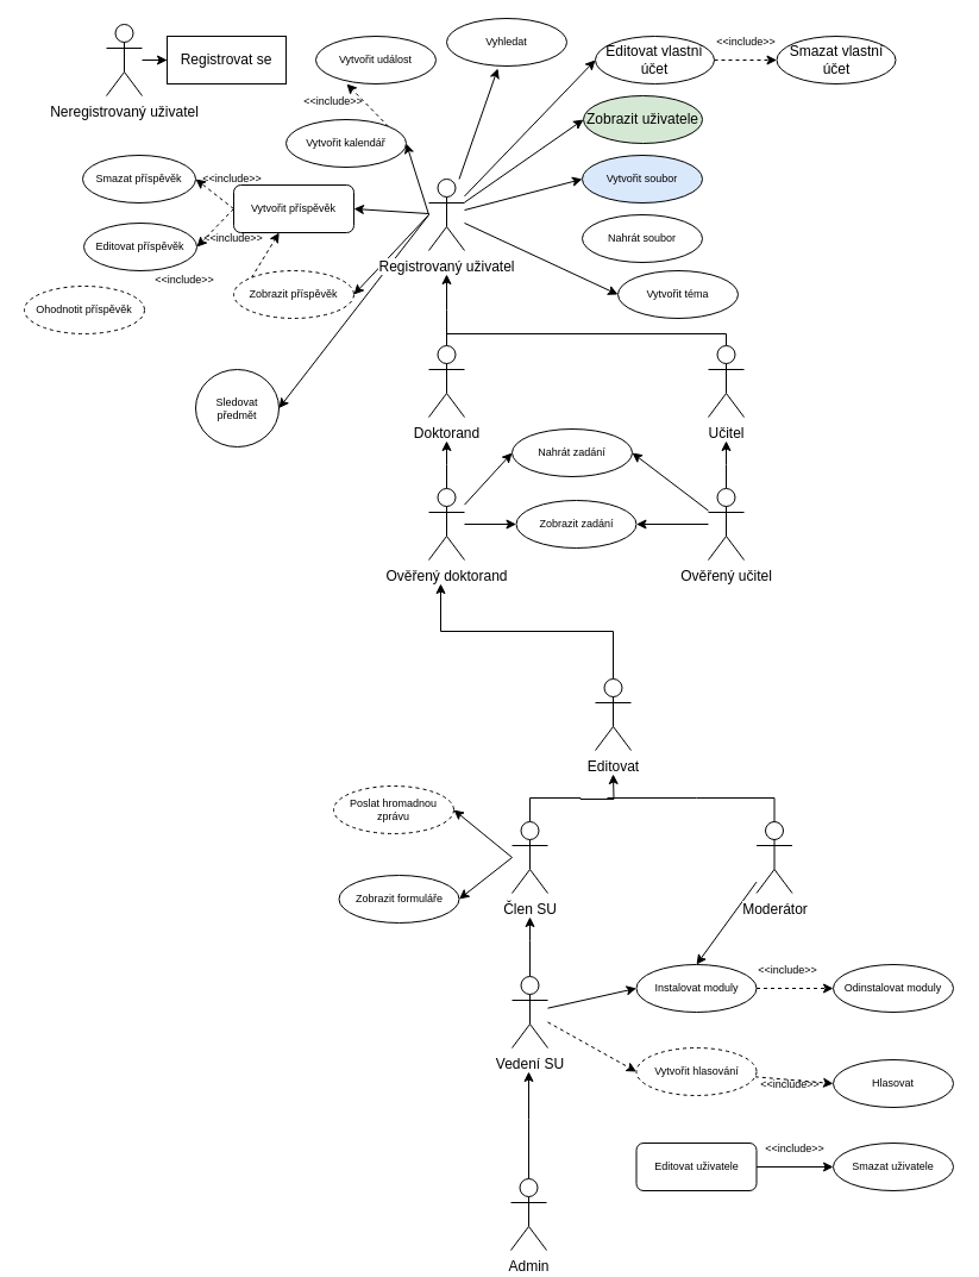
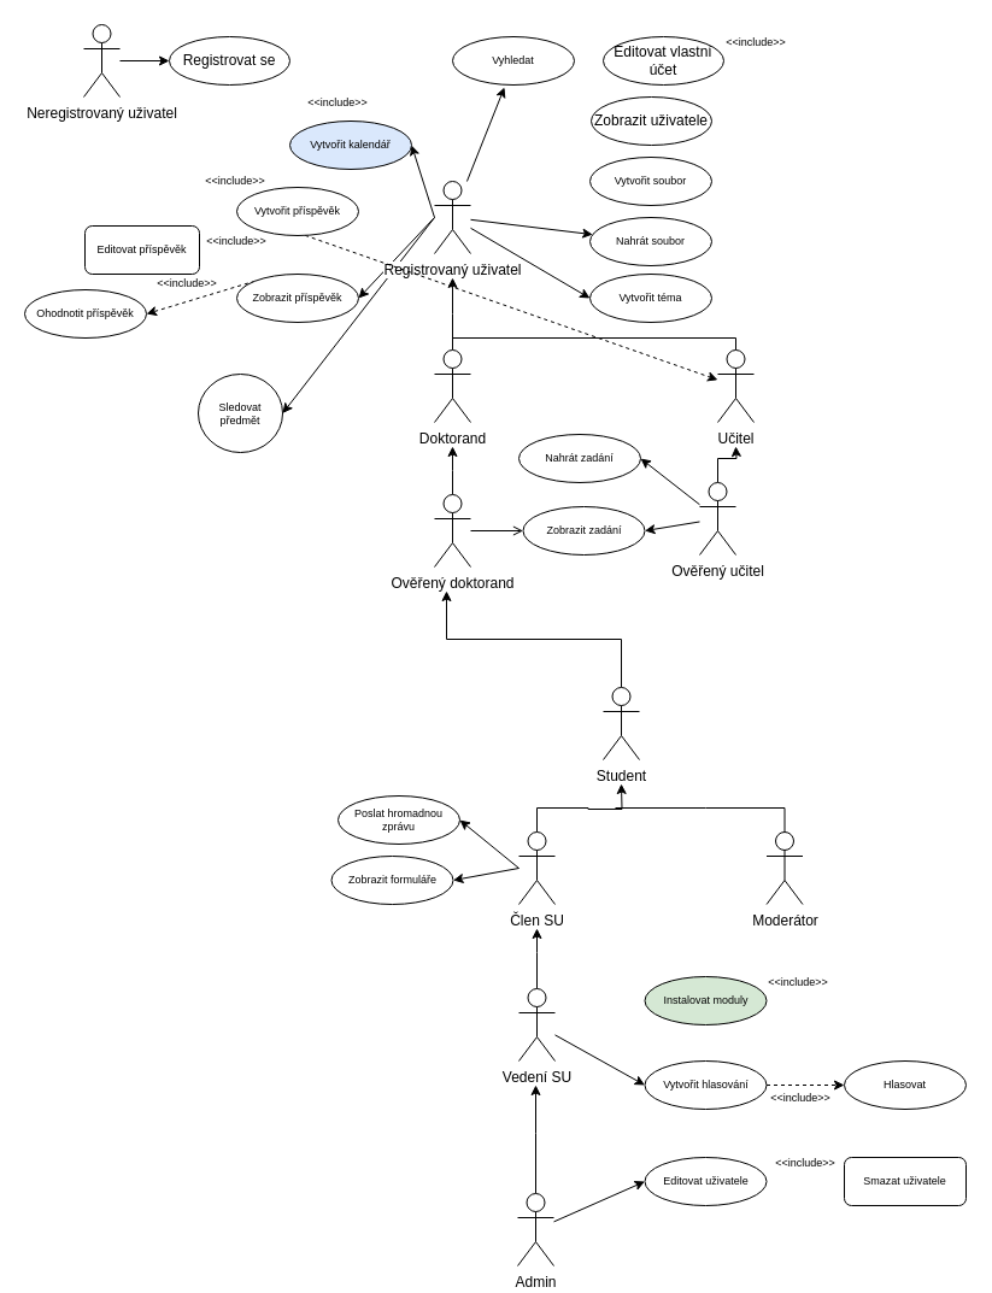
- <mxCell id="79" value="Vyhledat" style="ellipse;whiteSpace=wrap;html=1;fontSize=9;" vertex="1" parent="1"><mxGeometry x="375" y="15" width="101" height="40" as="geometry" /></mxCell>
+ <mxCell id="79" value="Vyhledat" style="ellipse;whiteSpace=wrap;html=1;fontSize=9;" vertex="1" parent="1"><mxGeometry x="375" y="30" width="101" height="40" as="geometry" /></mxCell>
- <mxCell id="3" value="Neregistrovaný uživatel" style="shape=umlActor;verticalLabelPosition=bottom;labelBackgroundColor=#ffffff;verticalAlign=top;html=1;outlineConnect=0;" parent="1" vertex="1"><mxGeometry x="89" y="20" width="30" height="60" as="geometry" /></mxCell>
+ <mxCell id="3" value="Neregistrovaný uživatel" style="shape=umlActor;verticalLabelPosition=bottom;labelBackgroundColor=#ffffff;verticalAlign=top;html=1;outlineConnect=0;" parent="1" vertex="1"><mxGeometry x="69" y="20" width="30" height="60" as="geometry" /></mxCell>
- <mxCell id="27" value="Registrovat se" style="whiteSpace=wrap;html=1;rounded=0;" parent="1" vertex="1"><mxGeometry x="140" y="30" width="100" height="40" as="geometry" /></mxCell>
+ <mxCell id="27" value="Registrovat se" style="ellipse;whiteSpace=wrap;html=1;" parent="1" vertex="1"><mxGeometry x="140" y="30" width="100" height="40" as="geometry" /></mxCell>
- <mxCell id="63" value="Vytvořit událost" style="ellipse;whiteSpace=wrap;html=1;fontSize=9;" vertex="1" parent="1"><mxGeometry x="265" y="30" width="101" height="40" as="geometry" /></mxCell>
- <mxCell id="43" style="edgeStyle=none;rounded=0;orthogonalLoop=1;jettySize=auto;html=1;exitX=1;exitY=0.5;exitDx=0;exitDy=0;entryX=0;entryY=0.5;entryDx=0;entryDy=0;startArrow=none;startFill=0;endArrow=classic;endFill=1;dashed=1;" parent="1" source="44" target="45" edge="1"><mxGeometry relative="1" as="geometry"><mxPoint x="677.5" y="-50" as="targetPoint" /></mxGeometry></mxCell>
- <mxCell id="45" value="Smazat vlastní účet" style="ellipse;whiteSpace=wrap;html=1;" parent="1" vertex="1"><mxGeometry x="652.5" y="30" width="100" height="40" as="geometry" /></mxCell>
- <mxCell id="60" style="rounded=0;orthogonalLoop=1;jettySize=auto;html=1;exitX=1;exitY=0;exitDx=0;exitDy=0;entryX=0.257;entryY=1;entryDx=0;entryDy=0;entryPerimeter=0;dashed=1;" edge="1" parent="1" source="61" target="63"><mxGeometry relative="1" as="geometry" /></mxCell>
- <mxCell id="62" value="Zobrazit uživatele" style="ellipse;whiteSpace=wrap;html=1;fillColor=#d5e8d4;" parent="1" vertex="1"><mxGeometry x="490" y="80" width="100" height="40" as="geometry" /></mxCell>
+ <mxCell id="62" value="Zobrazit uživatele" style="ellipse;whiteSpace=wrap;html=1;" parent="1" vertex="1"><mxGeometry x="490" y="80" width="100" height="40" as="geometry" /></mxCell>
- <mxCell id="32" style="rounded=0;orthogonalLoop=1;jettySize=auto;html=1;entryX=0;entryY=0.5;entryDx=0;entryDy=0;startArrow=none;startFill=0;endArrow=classic;endFill=1;" parent="1" source="38" target="44" edge="1"><mxGeometry relative="1" as="geometry" /></mxCell>
- <mxCell id="61" value="Vytvořit kalendář" style="ellipse;whiteSpace=wrap;html=1;fontSize=9;" parent="1" vertex="1"><mxGeometry x="240" y="100" width="101" height="40" as="geometry" /></mxCell>
+ <mxCell id="61" value="Vytvořit kalendář" style="ellipse;whiteSpace=wrap;html=1;fontSize=9;fillColor=#dae8fc;" parent="1" vertex="1"><mxGeometry x="240" y="100" width="101" height="40" as="geometry" /></mxCell>
- <mxCell id="34" style="edgeStyle=none;rounded=0;orthogonalLoop=1;jettySize=auto;html=1;entryX=0;entryY=0.5;entryDx=0;entryDy=0;startArrow=none;startFill=0;endArrow=classic;endFill=1;fontSize=9;" parent="1" source="38" target="62" edge="1"><mxGeometry relative="1" as="geometry" /></mxCell>
+ <mxCell id="34" style="edgeStyle=none;rounded=0;orthogonalLoop=1;jettySize=auto;html=1;startArrow=none;startFill=0;endArrow=classic;endFill=1;fontSize=9;" parent="1" source="38" target="66" edge="1"><mxGeometry relative="1" as="geometry" /></mxCell>
- <mxCell id="52" value="Smazat příspěvěk" style="ellipse;whiteSpace=wrap;html=1;fontSize=9;" parent="1" vertex="1"><mxGeometry x="69" y="130" width="95" height="40" as="geometry" /></mxCell>
- <mxCell id="65" value="Vytvořit soubor" style="ellipse;whiteSpace=wrap;html=1;fontSize=9;fillColor=#dae8fc;" vertex="1" parent="1"><mxGeometry x="489" y="130" width="101" height="40" as="geometry" /></mxCell>
+ <mxCell id="65" value="Vytvořit soubor" style="ellipse;whiteSpace=wrap;html=1;fontSize=9;" vertex="1" parent="1"><mxGeometry x="489" y="130" width="101" height="40" as="geometry" /></mxCell>
- <mxCell id="48" style="edgeStyle=none;rounded=0;orthogonalLoop=1;jettySize=auto;html=1;exitX=0;exitY=0.5;exitDx=0;exitDy=0;entryX=1;entryY=0.5;entryDx=0;entryDy=0;startArrow=none;startFill=0;endArrow=classic;endFill=1;fontSize=9;dashed=1;" parent="1" source="50" target="52" edge="1"><mxGeometry relative="1" as="geometry" /></mxCell>
- <mxCell id="35" style="edgeStyle=none;rounded=0;orthogonalLoop=1;jettySize=auto;html=1;entryX=0;entryY=0.5;entryDx=0;entryDy=0;" edge="1" parent="1" source="38" target="65"><mxGeometry relative="1" as="geometry" /></mxCell>
- <mxCell id="50" value="Vytvořit příspěvěk" style="whiteSpace=wrap;html=1;fontSize=9;rounded=1;" parent="1" vertex="1"><mxGeometry x="196" y="155" width="101" height="40" as="geometry" /></mxCell>
+ <mxCell id="50" value="Vytvořit příspěvěk" style="ellipse;whiteSpace=wrap;html=1;fontSize=9;" parent="1" vertex="1"><mxGeometry x="196" y="155" width="101" height="40" as="geometry" /></mxCell>
- <mxCell id="33" style="rounded=0;orthogonalLoop=1;jettySize=auto;html=1;entryX=1;entryY=0.5;entryDx=0;entryDy=0;startArrow=none;startFill=0;endArrow=classic;endFill=1;fontSize=9;" parent="1" source="38" target="50" edge="1"><mxGeometry relative="1" as="geometry" /></mxCell>
- <mxCell id="49" style="edgeStyle=none;rounded=0;orthogonalLoop=1;jettySize=auto;html=1;exitX=0;exitY=0.5;exitDx=0;exitDy=0;entryX=1;entryY=0.5;entryDx=0;entryDy=0;dashed=1;startArrow=none;startFill=0;endArrow=classic;endFill=1;fontSize=9;" parent="1" source="50" target="51" edge="1"><mxGeometry relative="1" as="geometry" /></mxCell>
+ <mxCell id="49" style="edgeStyle=none;rounded=0;orthogonalLoop=1;jettySize=auto;html=1;exitX=0;exitY=0.5;exitDx=0;exitDy=0;dashed=1;startArrow=none;startFill=0;endArrow=classic;endFill=1;fontSize=9;" parent="1" source="50" target="10" edge="1"><mxGeometry relative="1" as="geometry" /></mxCell>
- <mxCell id="51" value="Editovat příspěvěk" style="ellipse;whiteSpace=wrap;html=1;fontSize=9;" parent="1" vertex="1"><mxGeometry x="70" y="187" width="95" height="40" as="geometry" /></mxCell>
+ <mxCell id="51" value="Editovat příspěvěk" style="whiteSpace=wrap;html=1;fontSize=9;rounded=1;" parent="1" vertex="1"><mxGeometry x="70" y="187" width="95" height="40" as="geometry" /></mxCell>
- <mxCell id="57" style="edgeStyle=none;rounded=0;orthogonalLoop=1;jettySize=auto;html=1;exitX=0;exitY=0;exitDx=0;exitDy=0;startArrow=none;startFill=0;endArrow=classic;endFill=1;fontSize=9;dashed=1;" parent="1" source="58" target="50" edge="1"><mxGeometry relative="1" as="geometry" /></mxCell>
+ <mxCell id="57" style="edgeStyle=none;rounded=0;orthogonalLoop=1;jettySize=auto;html=1;exitX=0;exitY=0;exitDx=0;exitDy=0;entryX=1;entryY=0.5;entryDx=0;entryDy=0;startArrow=none;startFill=0;endArrow=classic;endFill=1;fontSize=9;dashed=1;" parent="1" source="58" target="55" edge="1"><mxGeometry relative="1" as="geometry" /></mxCell>
- <mxCell id="58" value="Zobrazit příspěvěk" style="ellipse;whiteSpace=wrap;html=1;fontSize=9;dashed=1;" parent="1" vertex="1"><mxGeometry x="196" y="227" width="101" height="40" as="geometry" /></mxCell>
+ <mxCell id="58" value="Zobrazit příspěvěk" style="ellipse;whiteSpace=wrap;html=1;fontSize=9;" parent="1" vertex="1"><mxGeometry x="196" y="227" width="101" height="40" as="geometry" /></mxCell>
- <mxCell id="84" value="Vytvořit téma" style="ellipse;whiteSpace=wrap;html=1;fontSize=9;" vertex="1" parent="1"><mxGeometry x="519" y="227" width="101" height="40" as="geometry" /></mxCell>
+ <mxCell id="84" value="Vytvořit téma" style="ellipse;whiteSpace=wrap;html=1;fontSize=9;" vertex="1" parent="1"><mxGeometry x="489" y="227" width="101" height="40" as="geometry" /></mxCell>
- <mxCell id="55" value="Ohodnotit příspěvěk" style="ellipse;whiteSpace=wrap;html=1;fontSize=9;dashed=1;" parent="1" vertex="1"><mxGeometry x="20" y="240" width="101" height="40" as="geometry" /></mxCell>
+ <mxCell id="55" value="Ohodnotit příspěvěk" style="ellipse;whiteSpace=wrap;html=1;fontSize=9;" parent="1" vertex="1"><mxGeometry x="20" y="240" width="101" height="40" as="geometry" /></mxCell>
- <mxCell id="40" style="edgeStyle=none;rounded=0;orthogonalLoop=1;jettySize=auto;html=1;entryX=0;entryY=0.5;entryDx=0;entryDy=0;" edge="1" parent="1" source="42" target="77"><mxGeometry relative="1" as="geometry" /></mxCell>
- <mxCell id="41" style="edgeStyle=none;rounded=0;orthogonalLoop=1;jettySize=auto;html=1;entryX=0;entryY=0.5;entryDx=0;entryDy=0;" edge="1" parent="1" source="42" target="78"><mxGeometry relative="1" as="geometry" /></mxCell>
+ <mxCell id="41" style="edgeStyle=none;rounded=0;orthogonalLoop=1;jettySize=auto;html=1;entryX=0;entryY=0.5;entryDx=0;entryDy=0;endArrow=open;" edge="1" parent="1" source="42" target="78"><mxGeometry relative="1" as="geometry" /></mxCell>
- <mxCell id="31" value="Ověřený učitel" style="shape=umlActor;verticalLabelPosition=bottom;labelBackgroundColor=#ffffff;verticalAlign=top;html=1;outlineConnect=0;" parent="1" vertex="1"><mxGeometry x="595" y="410" width="30" height="60" as="geometry" /></mxCell>
+ <mxCell id="31" value="Ověřený učitel" style="shape=umlActor;verticalLabelPosition=bottom;labelBackgroundColor=#ffffff;verticalAlign=top;html=1;outlineConnect=0;" parent="1" vertex="1"><mxGeometry x="580" y="400" width="30" height="60" as="geometry" /></mxCell>
- <mxCell id="8" value="Editovat&lt;br&gt;" style="shape=umlActor;verticalLabelPosition=bottom;labelBackgroundColor=#ffffff;verticalAlign=top;html=1;outlineConnect=0;" parent="1" vertex="1"><mxGeometry x="500" y="570" width="30" height="60" as="geometry" /></mxCell>
+ <mxCell id="8" value="Student&lt;br&gt;" style="shape=umlActor;verticalLabelPosition=bottom;labelBackgroundColor=#ffffff;verticalAlign=top;html=1;outlineConnect=0;" parent="1" vertex="1"><mxGeometry x="500" y="570" width="30" height="60" as="geometry" /></mxCell>
- <mxCell id="67" value="Poslat hromadnou zprávu" style="ellipse;whiteSpace=wrap;html=1;fontSize=9;dashed=1;" vertex="1" parent="1"><mxGeometry x="280" y="660" width="101" height="40" as="geometry" /></mxCell>
+ <mxCell id="67" value="Poslat hromadnou zprávu" style="ellipse;whiteSpace=wrap;html=1;fontSize=9;" vertex="1" parent="1"><mxGeometry x="280" y="660" width="101" height="40" as="geometry" /></mxCell>
- <mxCell id="68" value="Zobrazit formuláře" style="ellipse;whiteSpace=wrap;html=1;fontSize=9;" vertex="1" parent="1"><mxGeometry x="284.5" y="735" width="101" height="40" as="geometry" /></mxCell>
+ <mxCell id="68" value="Zobrazit formuláře" style="ellipse;whiteSpace=wrap;html=1;fontSize=9;" vertex="1" parent="1"><mxGeometry x="274.5" y="710" width="101" height="40" as="geometry" /></mxCell>
- <mxCell id="16" style="edgeStyle=none;rounded=0;orthogonalLoop=1;jettySize=auto;html=1;entryX=0.5;entryY=0;entryDx=0;entryDy=0;" edge="1" parent="1" source="17" target="70"><mxGeometry relative="1" as="geometry" /></mxCell>
- <mxCell id="70" value="Instalovat moduly" style="ellipse;whiteSpace=wrap;html=1;fontSize=9;" vertex="1" parent="1"><mxGeometry x="534.5" y="810" width="101" height="40" as="geometry" /></mxCell>
+ <mxCell id="70" value="Instalovat moduly" style="ellipse;whiteSpace=wrap;html=1;fontSize=9;fillColor=#d5e8d4;" vertex="1" parent="1"><mxGeometry x="534.5" y="810" width="101" height="40" as="geometry" /></mxCell>
- <mxCell id="69" style="edgeStyle=none;rounded=0;orthogonalLoop=1;jettySize=auto;html=1;exitX=1;exitY=0.5;exitDx=0;exitDy=0;entryX=0;entryY=0.5;entryDx=0;entryDy=0;dashed=1;" edge="1" parent="1" source="70" target="73"><mxGeometry relative="1" as="geometry" /></mxCell>
- <mxCell id="73" value="Odinstalovat moduly" style="ellipse;whiteSpace=wrap;html=1;fontSize=9;" vertex="1" parent="1"><mxGeometry x="700" y="810" width="101" height="40" as="geometry" /></mxCell>
- <mxCell id="19" style="edgeStyle=none;rounded=0;orthogonalLoop=1;jettySize=auto;html=1;entryX=0;entryY=0.5;entryDx=0;entryDy=0;" edge="1" parent="1" source="21" target="70"><mxGeometry relative="1" as="geometry" /></mxCell>
- <mxCell id="20" style="edgeStyle=none;rounded=0;orthogonalLoop=1;jettySize=auto;html=1;entryX=0;entryY=0.5;entryDx=0;entryDy=0;dashed=1;" edge="1" parent="1" source="21" target="72"><mxGeometry relative="1" as="geometry" /></mxCell>
+ <mxCell id="20" style="edgeStyle=none;rounded=0;orthogonalLoop=1;jettySize=auto;html=1;entryX=0;entryY=0.5;entryDx=0;entryDy=0;" edge="1" parent="1" source="21" target="72"><mxGeometry relative="1" as="geometry" /></mxCell>
- <mxCell id="72" value="Vytvořit hlasování" style="ellipse;whiteSpace=wrap;html=1;fontSize=9;dashed=1;" vertex="1" parent="1"><mxGeometry x="534.5" y="880" width="101" height="40" as="geometry" /></mxCell>
+ <mxCell id="72" value="Vytvořit hlasování" style="ellipse;whiteSpace=wrap;html=1;fontSize=9;" vertex="1" parent="1"><mxGeometry x="534.5" y="880" width="101" height="40" as="geometry" /></mxCell>
- <mxCell id="75" value="Hlasovat" style="ellipse;whiteSpace=wrap;html=1;fontSize=9;" vertex="1" parent="1"><mxGeometry x="700" y="890" width="101" height="40" as="geometry" /></mxCell>
+ <mxCell id="75" value="Hlasovat" style="ellipse;whiteSpace=wrap;html=1;fontSize=9;" vertex="1" parent="1"><mxGeometry x="700" y="880" width="101" height="40" as="geometry" /></mxCell>
- <mxCell id="81" value="Editovat uživatele" style="whiteSpace=wrap;html=1;fontSize=9;rounded=1;" vertex="1" parent="1"><mxGeometry x="534.5" y="960" width="101" height="40" as="geometry" /></mxCell>
+ <mxCell id="81" value="Editovat uživatele" style="ellipse;whiteSpace=wrap;html=1;fontSize=9;" vertex="1" parent="1"><mxGeometry x="534.5" y="960" width="101" height="40" as="geometry" /></mxCell>
- <mxCell id="80" style="edgeStyle=none;rounded=0;orthogonalLoop=1;jettySize=auto;html=1;entryX=0;entryY=0.5;entryDx=0;entryDy=0;" edge="1" parent="1" source="81" target="82"><mxGeometry relative="1" as="geometry" /></mxCell>
- <mxCell id="82" value="Smazat uživatele" style="ellipse;whiteSpace=wrap;html=1;fontSize=9;" vertex="1" parent="1"><mxGeometry x="700" y="960" width="101" height="40" as="geometry" /></mxCell>
+ <mxCell id="82" value="Smazat uživatele" style="whiteSpace=wrap;html=1;fontSize=9;rounded=1;" vertex="1" parent="1"><mxGeometry x="700" y="960" width="101" height="40" as="geometry" /></mxCell>
+ <mxCell id="25" style="edgeStyle=none;rounded=0;orthogonalLoop=1;jettySize=auto;html=1;entryX=0;entryY=0.5;entryDx=0;entryDy=0;" edge="1" parent="1" source="26" target="81"><mxGeometry relative="1" as="geometry" /></mxCell>
